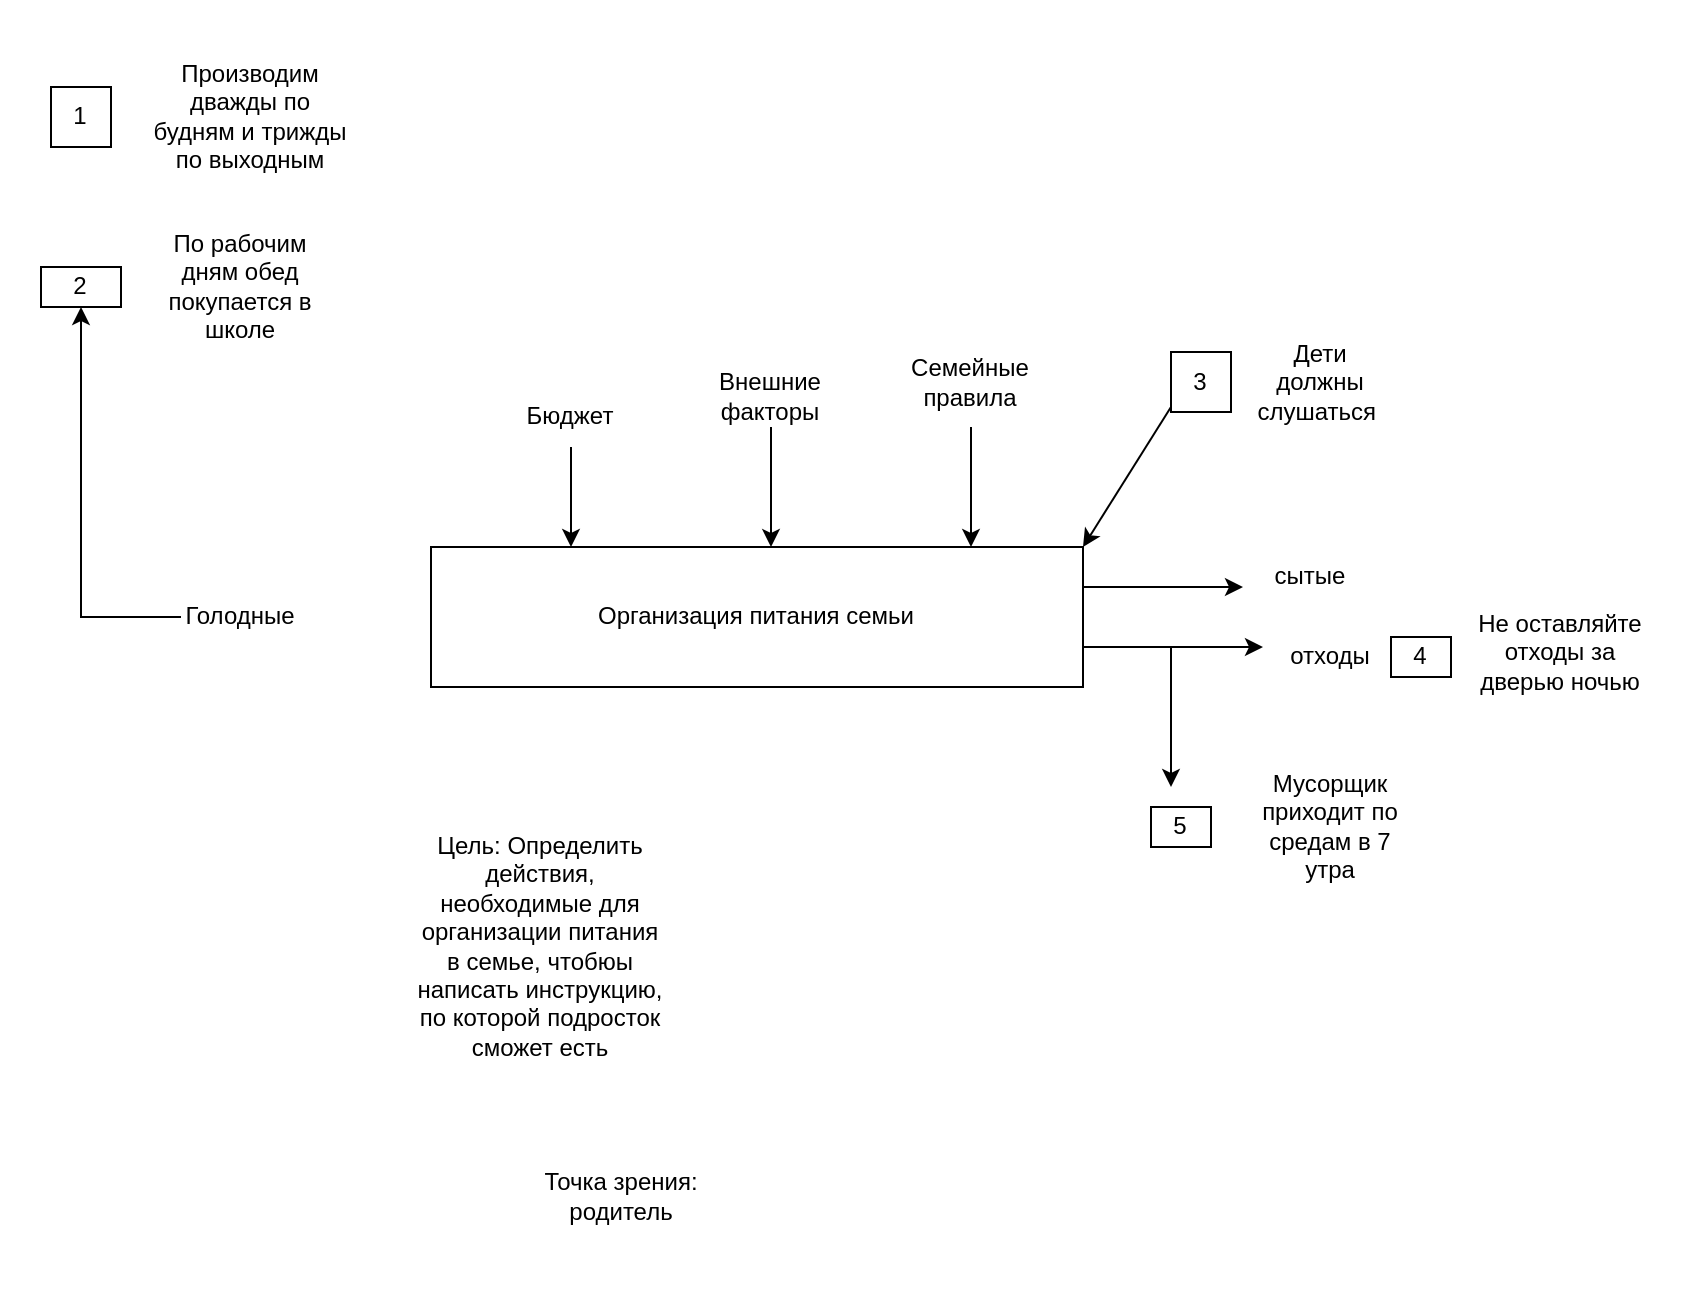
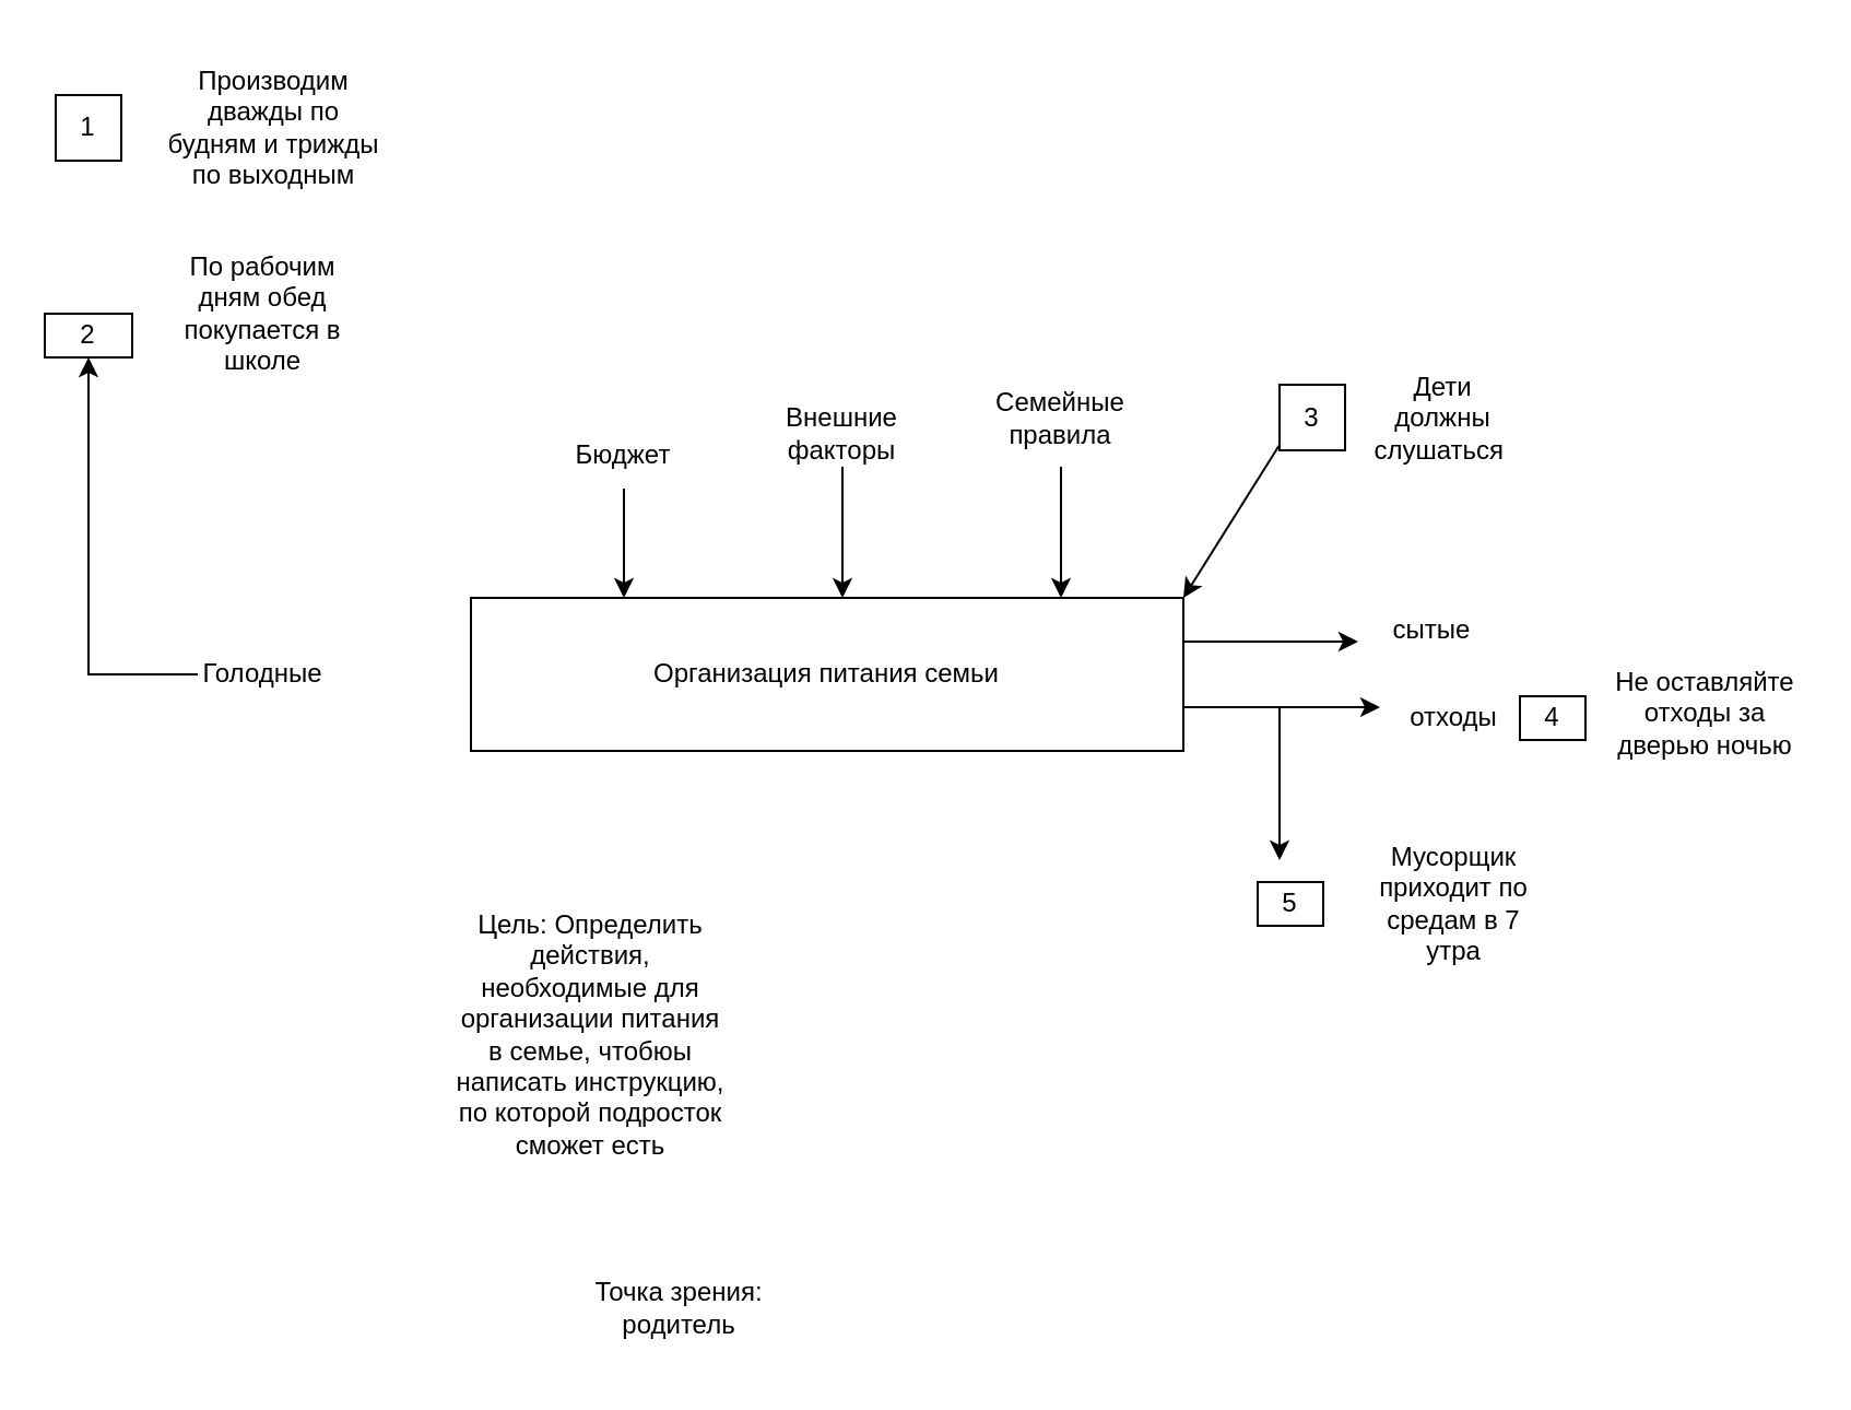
- <mxCell id="5" value="2" style="rounded=0;whiteSpace=wrap;html=1;" vertex="1" parent="1"><mxGeometry x="20" y="133" width="40" height="20" as="geometry" /></mxCell>
+ <mxCell id="5" value="2" style="rounded=0;whiteSpace=wrap;html=1;" vertex="1" parent="1"><mxGeometry x="20" y="143" width="40" height="20" as="geometry" /></mxCell>
